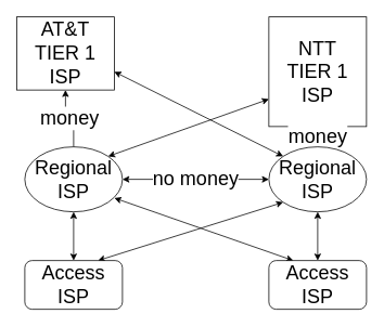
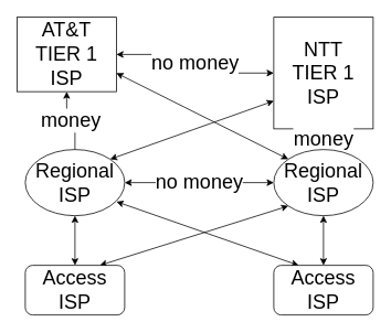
+ <mxCell id="2" value="no money" style="edgeStyle=orthogonalEdgeStyle;rounded=0;orthogonalLoop=1;jettySize=auto;html=1;exitX=1;exitY=0.5;exitDx=0;exitDy=0;entryX=0;entryY=0.5;entryDx=0;entryDy=0;fontSize=24;strokeColor=default;startArrow=classic;startFill=1;" edge="1" parent="1" source="3" target="4"><mxGeometry relative="1" as="geometry" /></mxCell>
